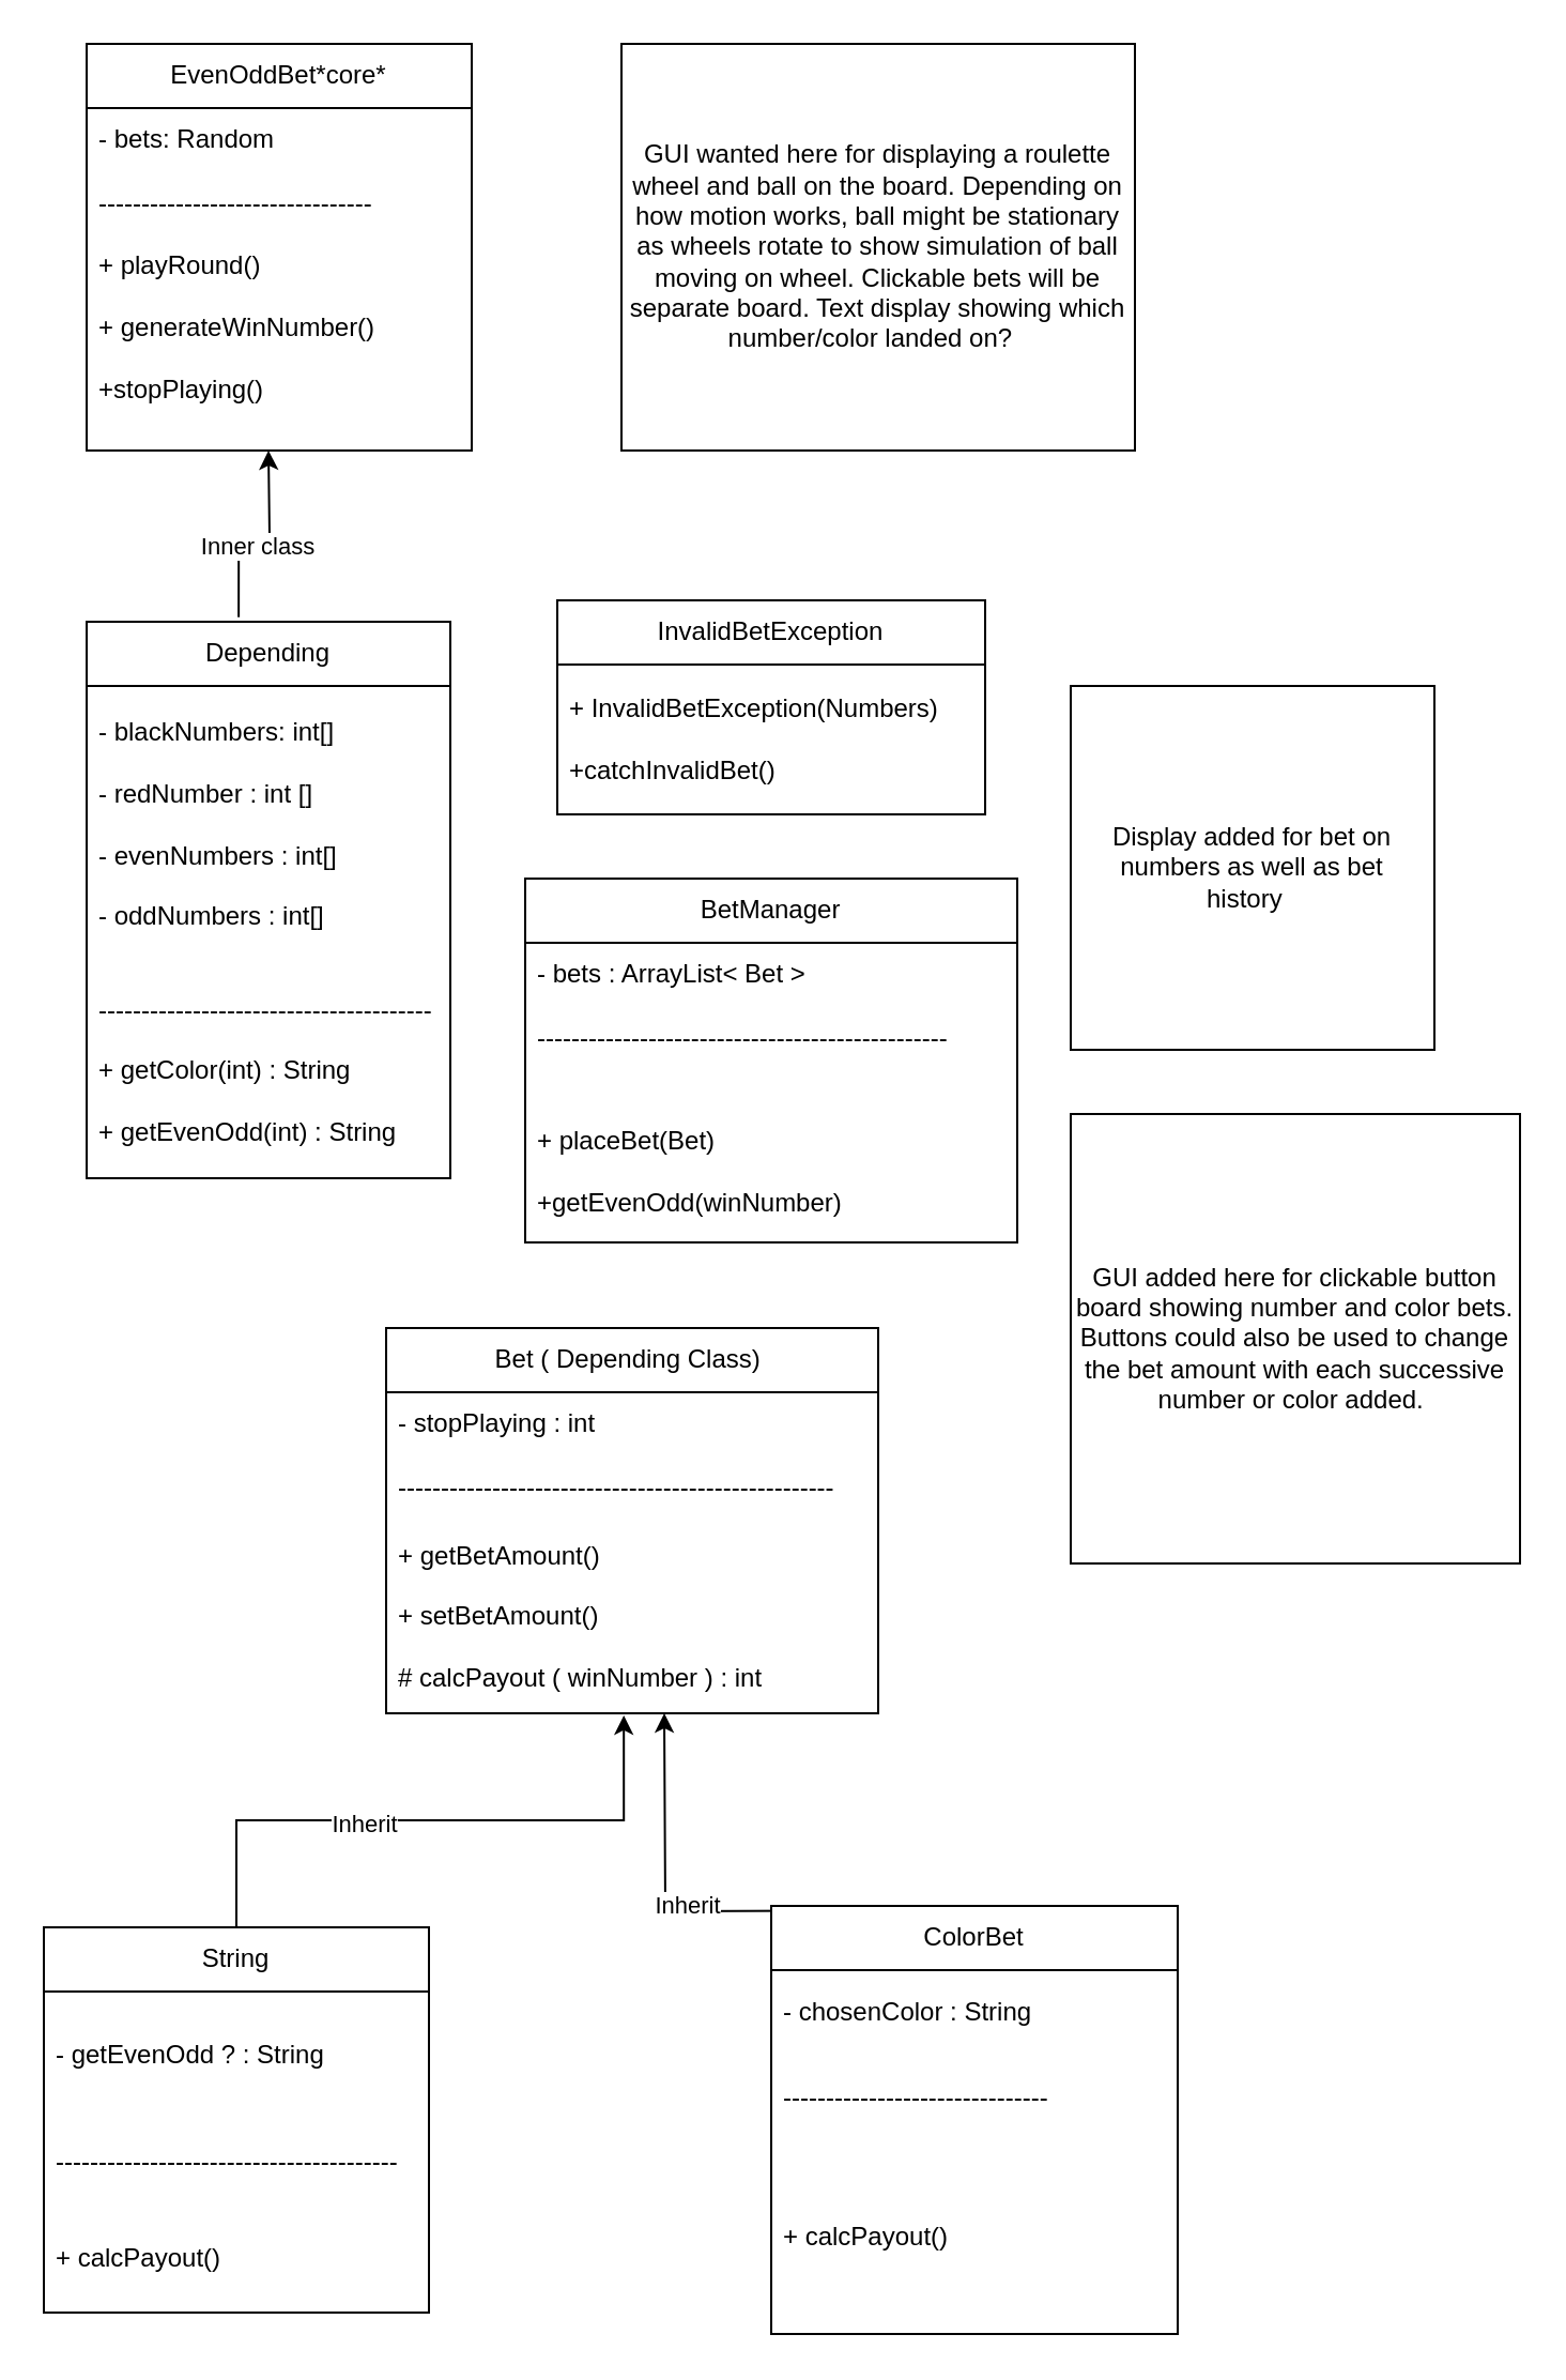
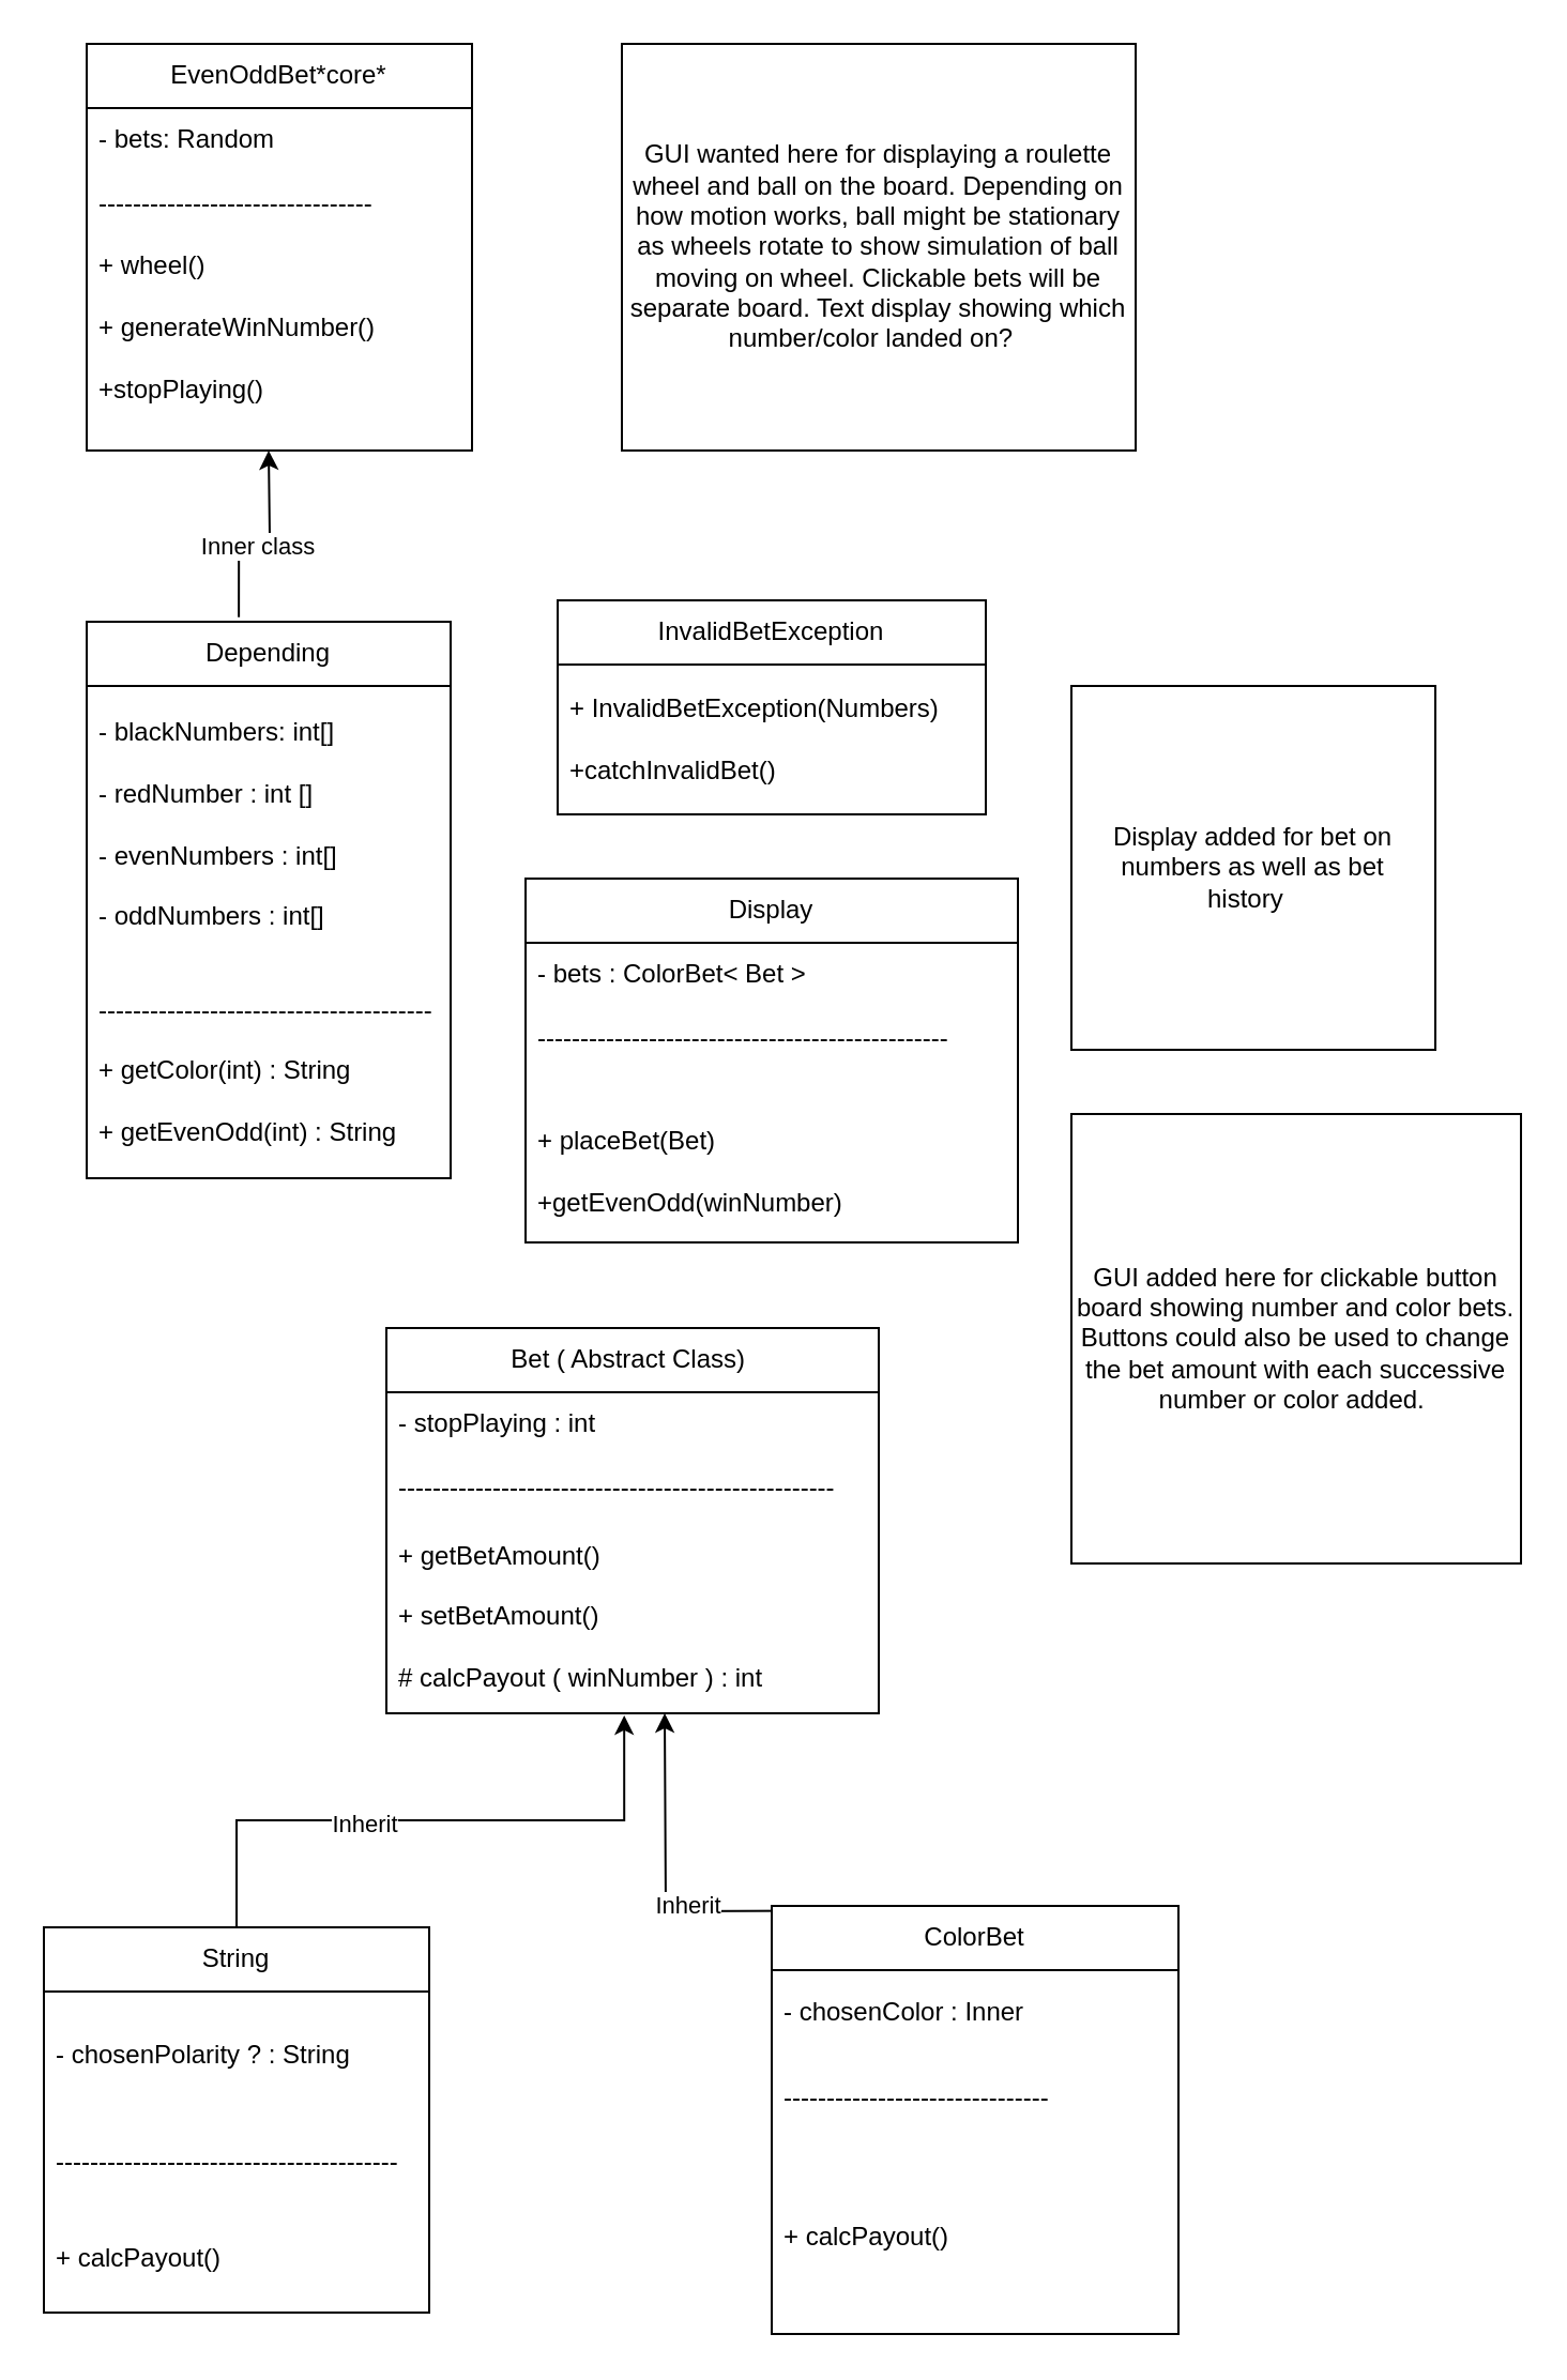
- <mxCell id="5" value="+ playRound()&lt;div&gt;&lt;br&gt;&lt;div&gt;+ generateWinNumber()&lt;/div&gt;&lt;div&gt;&lt;br&gt;&lt;/div&gt;&lt;div&gt;+stopPlaying()&lt;/div&gt;&lt;div&gt;&lt;br&gt;&lt;/div&gt;&lt;/div&gt;" style="text;strokeColor=none;fillColor=none;align=left;verticalAlign=middle;spacingLeft=4;spacingRight=4;overflow=hidden;points=[[0,0.5],[1,0.5]];portConstraint=eastwest;rotatable=0;whiteSpace=wrap;html=1;" parent="2" vertex="1"><mxGeometry y="90" width="180" height="100" as="geometry" /></mxCell>
+ <mxCell id="5" value="+ wheel()&lt;div&gt;&lt;br&gt;&lt;div&gt;+ generateWinNumber()&lt;/div&gt;&lt;div&gt;&lt;br&gt;&lt;/div&gt;&lt;div&gt;+stopPlaying()&lt;/div&gt;&lt;div&gt;&lt;br&gt;&lt;/div&gt;&lt;/div&gt;" style="text;strokeColor=none;fillColor=none;align=left;verticalAlign=middle;spacingLeft=4;spacingRight=4;overflow=hidden;points=[[0,0.5],[1,0.5]];portConstraint=eastwest;rotatable=0;whiteSpace=wrap;html=1;" parent="2" vertex="1"><mxGeometry y="90" width="180" height="100" as="geometry" /></mxCell>
- <mxCell id="27" value="BetManager" style="swimlane;fontStyle=0;childLayout=stackLayout;horizontal=1;startSize=30;horizontalStack=0;resizeParent=1;resizeParentMax=0;resizeLast=0;collapsible=1;marginBottom=0;whiteSpace=wrap;html=1;" parent="1" vertex="1"><mxGeometry x="245" y="410" width="230" height="170" as="geometry" /></mxCell>
+ <mxCell id="27" value="Display" style="swimlane;fontStyle=0;childLayout=stackLayout;horizontal=1;startSize=30;horizontalStack=0;resizeParent=1;resizeParentMax=0;resizeLast=0;collapsible=1;marginBottom=0;whiteSpace=wrap;html=1;" parent="1" vertex="1"><mxGeometry x="245" y="410" width="230" height="170" as="geometry" /></mxCell>
- <mxCell id="28" value="- bets : ArrayList&amp;lt; Bet &amp;gt;&amp;nbsp;" style="text;strokeColor=none;fillColor=none;align=left;verticalAlign=middle;spacingLeft=4;spacingRight=4;overflow=hidden;points=[[0,0.5],[1,0.5]];portConstraint=eastwest;rotatable=0;whiteSpace=wrap;html=1;" parent="27" vertex="1"><mxGeometry y="30" width="230" height="30" as="geometry" /></mxCell>
+ <mxCell id="28" value="- bets : ColorBet&amp;lt; Bet &amp;gt;&amp;nbsp;" style="text;strokeColor=none;fillColor=none;align=left;verticalAlign=middle;spacingLeft=4;spacingRight=4;overflow=hidden;points=[[0,0.5],[1,0.5]];portConstraint=eastwest;rotatable=0;whiteSpace=wrap;html=1;" parent="27" vertex="1"><mxGeometry y="30" width="230" height="30" as="geometry" /></mxCell>
- <mxCell id="11" value="Bet ( Depending Class)&amp;nbsp;" style="swimlane;fontStyle=0;childLayout=stackLayout;horizontal=1;startSize=30;horizontalStack=0;resizeParent=1;resizeParentMax=0;resizeLast=0;collapsible=1;marginBottom=0;whiteSpace=wrap;html=1;" parent="1" vertex="1"><mxGeometry x="180" y="620" width="230" height="180" as="geometry" /></mxCell>
+ <mxCell id="11" value="Bet ( Abstract Class)&amp;nbsp;" style="swimlane;fontStyle=0;childLayout=stackLayout;horizontal=1;startSize=30;horizontalStack=0;resizeParent=1;resizeParentMax=0;resizeLast=0;collapsible=1;marginBottom=0;whiteSpace=wrap;html=1;" parent="1" vertex="1"><mxGeometry x="180" y="620" width="230" height="180" as="geometry" /></mxCell>
- <mxCell id="22" value="- chosenColor : String" style="text;strokeColor=none;fillColor=none;align=left;verticalAlign=middle;spacingLeft=4;spacingRight=4;overflow=hidden;points=[[0,0.5],[1,0.5]];portConstraint=eastwest;rotatable=0;whiteSpace=wrap;html=1;" parent="21" vertex="1"><mxGeometry y="30" width="190" height="40" as="geometry" /></mxCell>
+ <mxCell id="22" value="- chosenColor : Inner" style="text;strokeColor=none;fillColor=none;align=left;verticalAlign=middle;spacingLeft=4;spacingRight=4;overflow=hidden;points=[[0,0.5],[1,0.5]];portConstraint=eastwest;rotatable=0;whiteSpace=wrap;html=1;" parent="21" vertex="1"><mxGeometry y="30" width="190" height="40" as="geometry" /></mxCell>
- <mxCell id="18" value="- getEvenOdd ? : String&amp;nbsp;" style="text;strokeColor=none;fillColor=none;align=left;verticalAlign=middle;spacingLeft=4;spacingRight=4;overflow=hidden;points=[[0,0.5],[1,0.5]];portConstraint=eastwest;rotatable=0;whiteSpace=wrap;html=1;" parent="17" vertex="1"><mxGeometry y="30" width="180" height="60" as="geometry" /></mxCell>
+ <mxCell id="18" value="- chosenPolarity ? : String&amp;nbsp;" style="text;strokeColor=none;fillColor=none;align=left;verticalAlign=middle;spacingLeft=4;spacingRight=4;overflow=hidden;points=[[0,0.5],[1,0.5]];portConstraint=eastwest;rotatable=0;whiteSpace=wrap;html=1;" parent="17" vertex="1"><mxGeometry y="30" width="180" height="60" as="geometry" /></mxCell>
